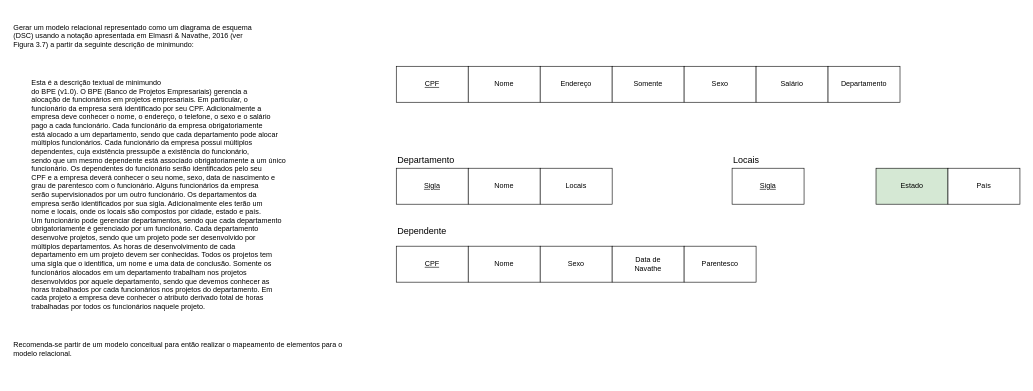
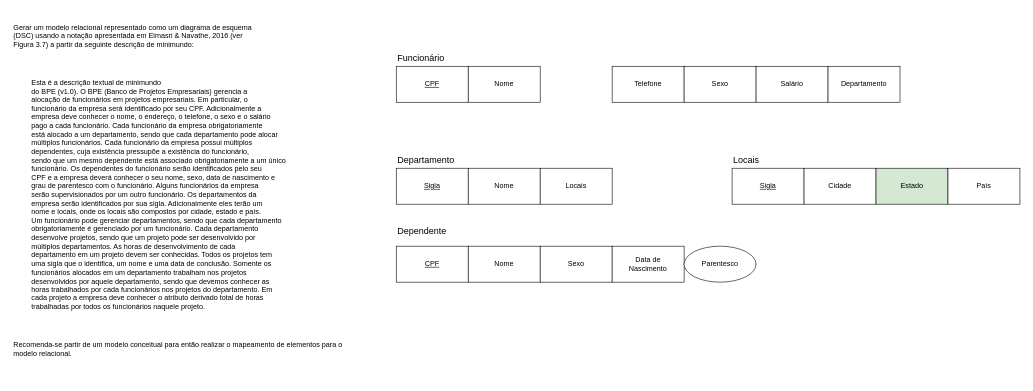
+ <mxCell id="8" value="Funcionário" style="text;html=1;align=left;verticalAlign=middle;resizable=0;points=[];autosize=1;strokeColor=none;fillColor=none;fontSize=15;" vertex="1" parent="1"><mxGeometry x="660" y="80" width="100" height="30" as="geometry" /></mxCell>
- <mxCell id="4" value="Endereço" style="whiteSpace=wrap;html=1;fontStyle=0" vertex="1" parent="1"><mxGeometry x="900" y="110" width="120" height="60" as="geometry" /></mxCell>
- <mxCell id="5" value="Somente" style="whiteSpace=wrap;html=1;fontStyle=0" vertex="1" parent="1"><mxGeometry x="1020" y="110" width="120" height="60" as="geometry" /></mxCell>
+ <mxCell id="5" value="Telefone" style="whiteSpace=wrap;html=1;fontStyle=0" vertex="1" parent="1"><mxGeometry x="1020" y="110" width="120" height="60" as="geometry" /></mxCell>
+ <mxCell id="21" value="Cidade" style="whiteSpace=wrap;html=1;fontStyle=0" vertex="1" parent="1"><mxGeometry x="1340" y="280" width="120" height="60" as="geometry" /></mxCell>
- <mxCell id="17" value="&lt;div&gt;Data de&lt;/div&gt;&lt;div&gt;Navathe&lt;/div&gt;" style="whiteSpace=wrap;html=1;fontStyle=0" vertex="1" parent="1"><mxGeometry x="1020" y="410" width="120" height="60" as="geometry" /></mxCell>
+ <mxCell id="17" value="&lt;div&gt;Data de&lt;/div&gt;&lt;div&gt;Nascimento&lt;/div&gt;" style="whiteSpace=wrap;html=1;fontStyle=0" vertex="1" parent="1"><mxGeometry x="1020" y="410" width="120" height="60" as="geometry" /></mxCell>
- <mxCell id="18" value="Parentesco" style="whiteSpace=wrap;html=1;fontStyle=0" vertex="1" parent="1"><mxGeometry x="1140" y="410" width="120" height="60" as="geometry" /></mxCell>
+ <mxCell id="18" value="Parentesco" style="ellipse;whiteSpace=wrap;html=1;fontStyle=0;" vertex="1" parent="1"><mxGeometry x="1140" y="410" width="120" height="60" as="geometry" /></mxCell>
